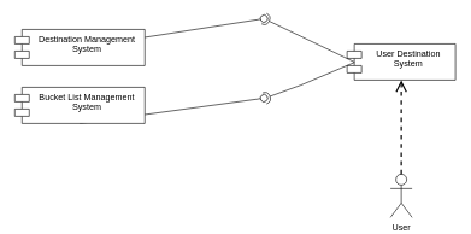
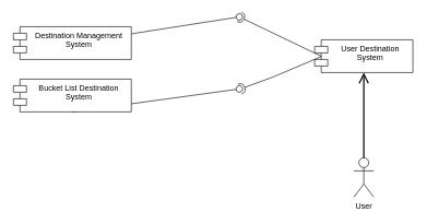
- <mxCell id="12" value="Bucket List Management System" style="shape=module;align=left;spacingLeft=20;align=center;verticalAlign=top;whiteSpace=wrap;html=1;" vertex="1" parent="1"><mxGeometry x="20" y="120" width="180" height="50" as="geometry" /></mxCell>
+ <mxCell id="12" value="Bucket List Destination System" style="shape=module;align=left;spacingLeft=20;align=center;verticalAlign=top;whiteSpace=wrap;html=1;" vertex="1" parent="1"><mxGeometry x="20" y="120" width="180" height="50" as="geometry" /></mxCell>
- <mxCell id="5" value="" style="endArrow=open;endSize=12;dashed=1;html=1;rounded=0;strokeWidth=2;" edge="1" parent="1" source="3" target="4"><mxGeometry x="0.002" width="160" relative="1" as="geometry"><mxPoint x="-150" y="511.651" as="sourcePoint" /><mxPoint x="-309" y="559.651" as="targetPoint" /><mxPoint as="offset" /></mxGeometry></mxCell>
+ <mxCell id="5" value="" style="endArrow=open;endSize=12;dashed=0;html=1;rounded=0;strokeWidth=2;" edge="1" parent="1" source="3" target="4"><mxGeometry x="0.002" width="160" relative="1" as="geometry"><mxPoint x="-150" y="511.651" as="sourcePoint" /><mxPoint x="-309" y="559.651" as="targetPoint" /><mxPoint as="offset" /></mxGeometry></mxCell>
